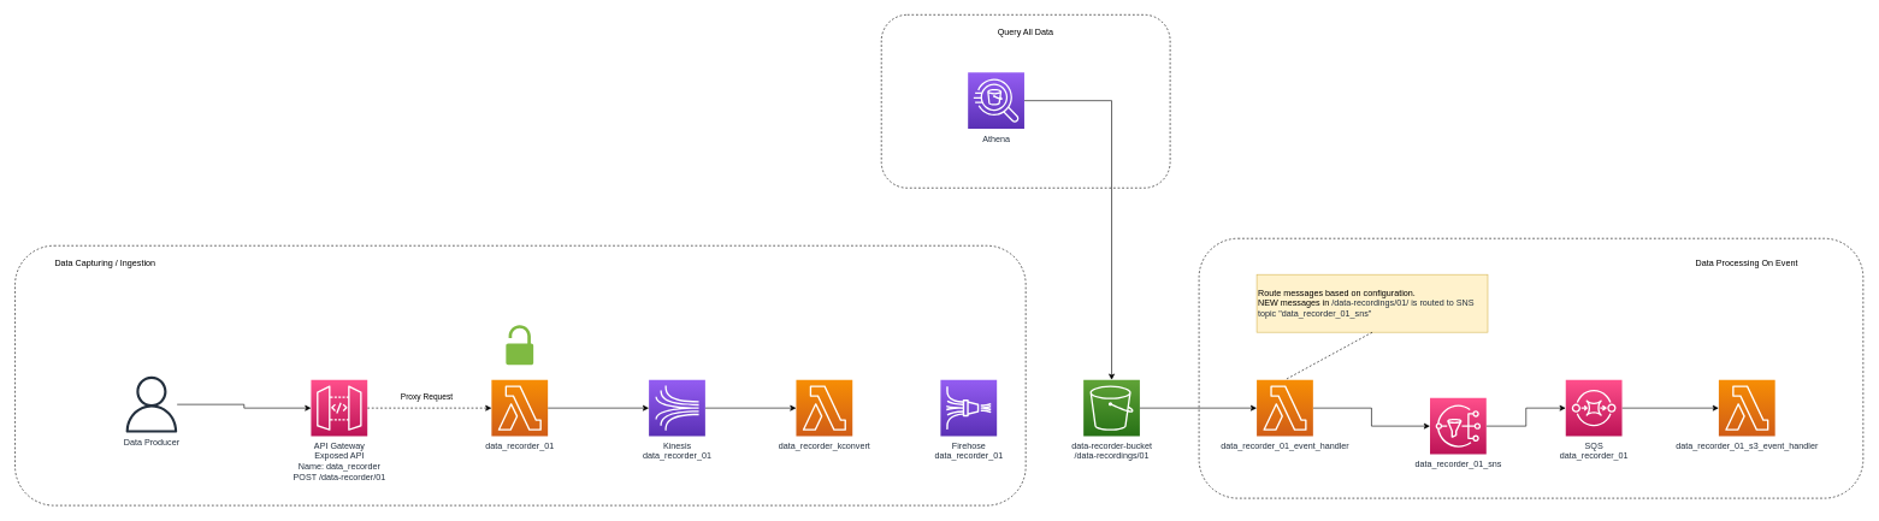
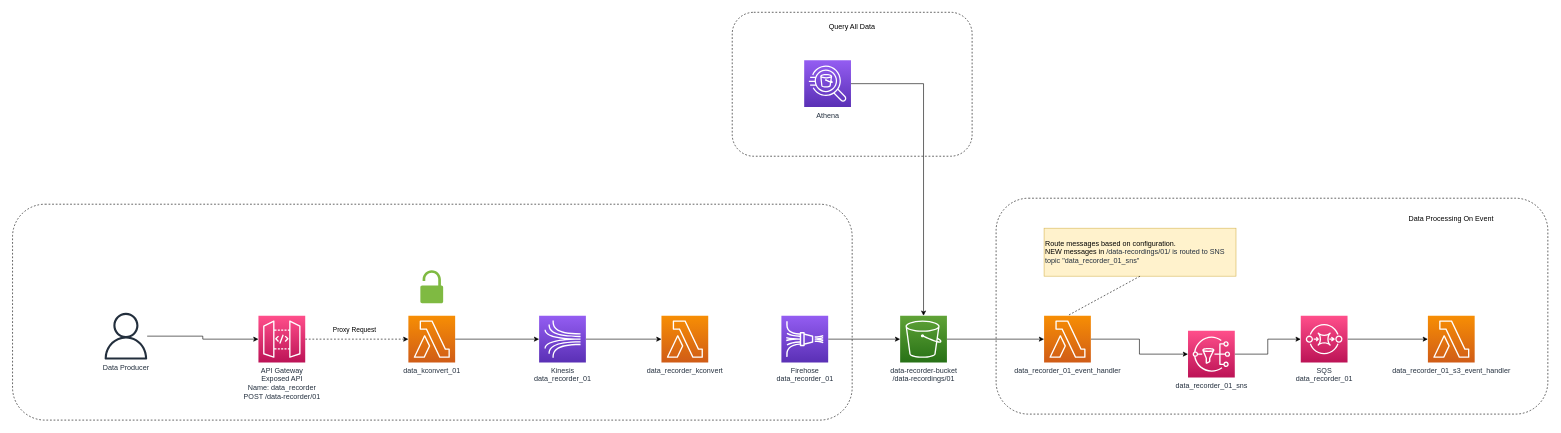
- <mxCell id="28" value="Data Capturing / Ingestion" style="text;html=1;strokeColor=none;fillColor=none;align=center;verticalAlign=middle;whiteSpace=wrap;rounded=0;dashed=1;" parent="1" vertex="1"><mxGeometry x="50" y="350" width="190" height="30" as="geometry" /></mxCell>
+ <mxCell id="11" style="edgeStyle=orthogonalEdgeStyle;rounded=0;orthogonalLoop=1;jettySize=auto;html=1;entryX=0;entryY=0.5;entryDx=0;entryDy=0;entryPerimeter=0;" parent="1" source="12" target="14" edge="1"><mxGeometry relative="1" as="geometry" /></mxCell>
- <mxCell id="6" value="data_recorder_01" style="sketch=0;points=[[0,0,0],[0.25,0,0],[0.5,0,0],[0.75,0,0],[1,0,0],[0,1,0],[0.25,1,0],[0.5,1,0],[0.75,1,0],[1,1,0],[0,0.25,0],[0,0.5,0],[0,0.75,0],[1,0.25,0],[1,0.5,0],[1,0.75,0]];outlineConnect=0;fontColor=#232F3E;gradientColor=#F78E04;gradientDirection=north;fillColor=#D05C17;strokeColor=#ffffff;dashed=0;verticalLabelPosition=bottom;verticalAlign=top;align=center;html=1;fontSize=12;fontStyle=0;aspect=fixed;shape=mxgraph.aws4.resourceIcon;resIcon=mxgraph.aws4.lambda;" parent="1" vertex="1"><mxGeometry x="680" y="526" width="78" height="78" as="geometry" /></mxCell>
+ <mxCell id="6" value="data_kconvert_01" style="sketch=0;points=[[0,0,0],[0.25,0,0],[0.5,0,0],[0.75,0,0],[1,0,0],[0,1,0],[0.25,1,0],[0.5,1,0],[0.75,1,0],[1,1,0],[0,0.25,0],[0,0.5,0],[0,0.75,0],[1,0.25,0],[1,0.5,0],[1,0.75,0]];outlineConnect=0;fontColor=#232F3E;gradientColor=#F78E04;gradientDirection=north;fillColor=#D05C17;strokeColor=#ffffff;dashed=0;verticalLabelPosition=bottom;verticalAlign=top;align=center;html=1;fontSize=12;fontStyle=0;aspect=fixed;shape=mxgraph.aws4.resourceIcon;resIcon=mxgraph.aws4.lambda;" parent="1" vertex="1"><mxGeometry x="680" y="526" width="78" height="78" as="geometry" /></mxCell>
